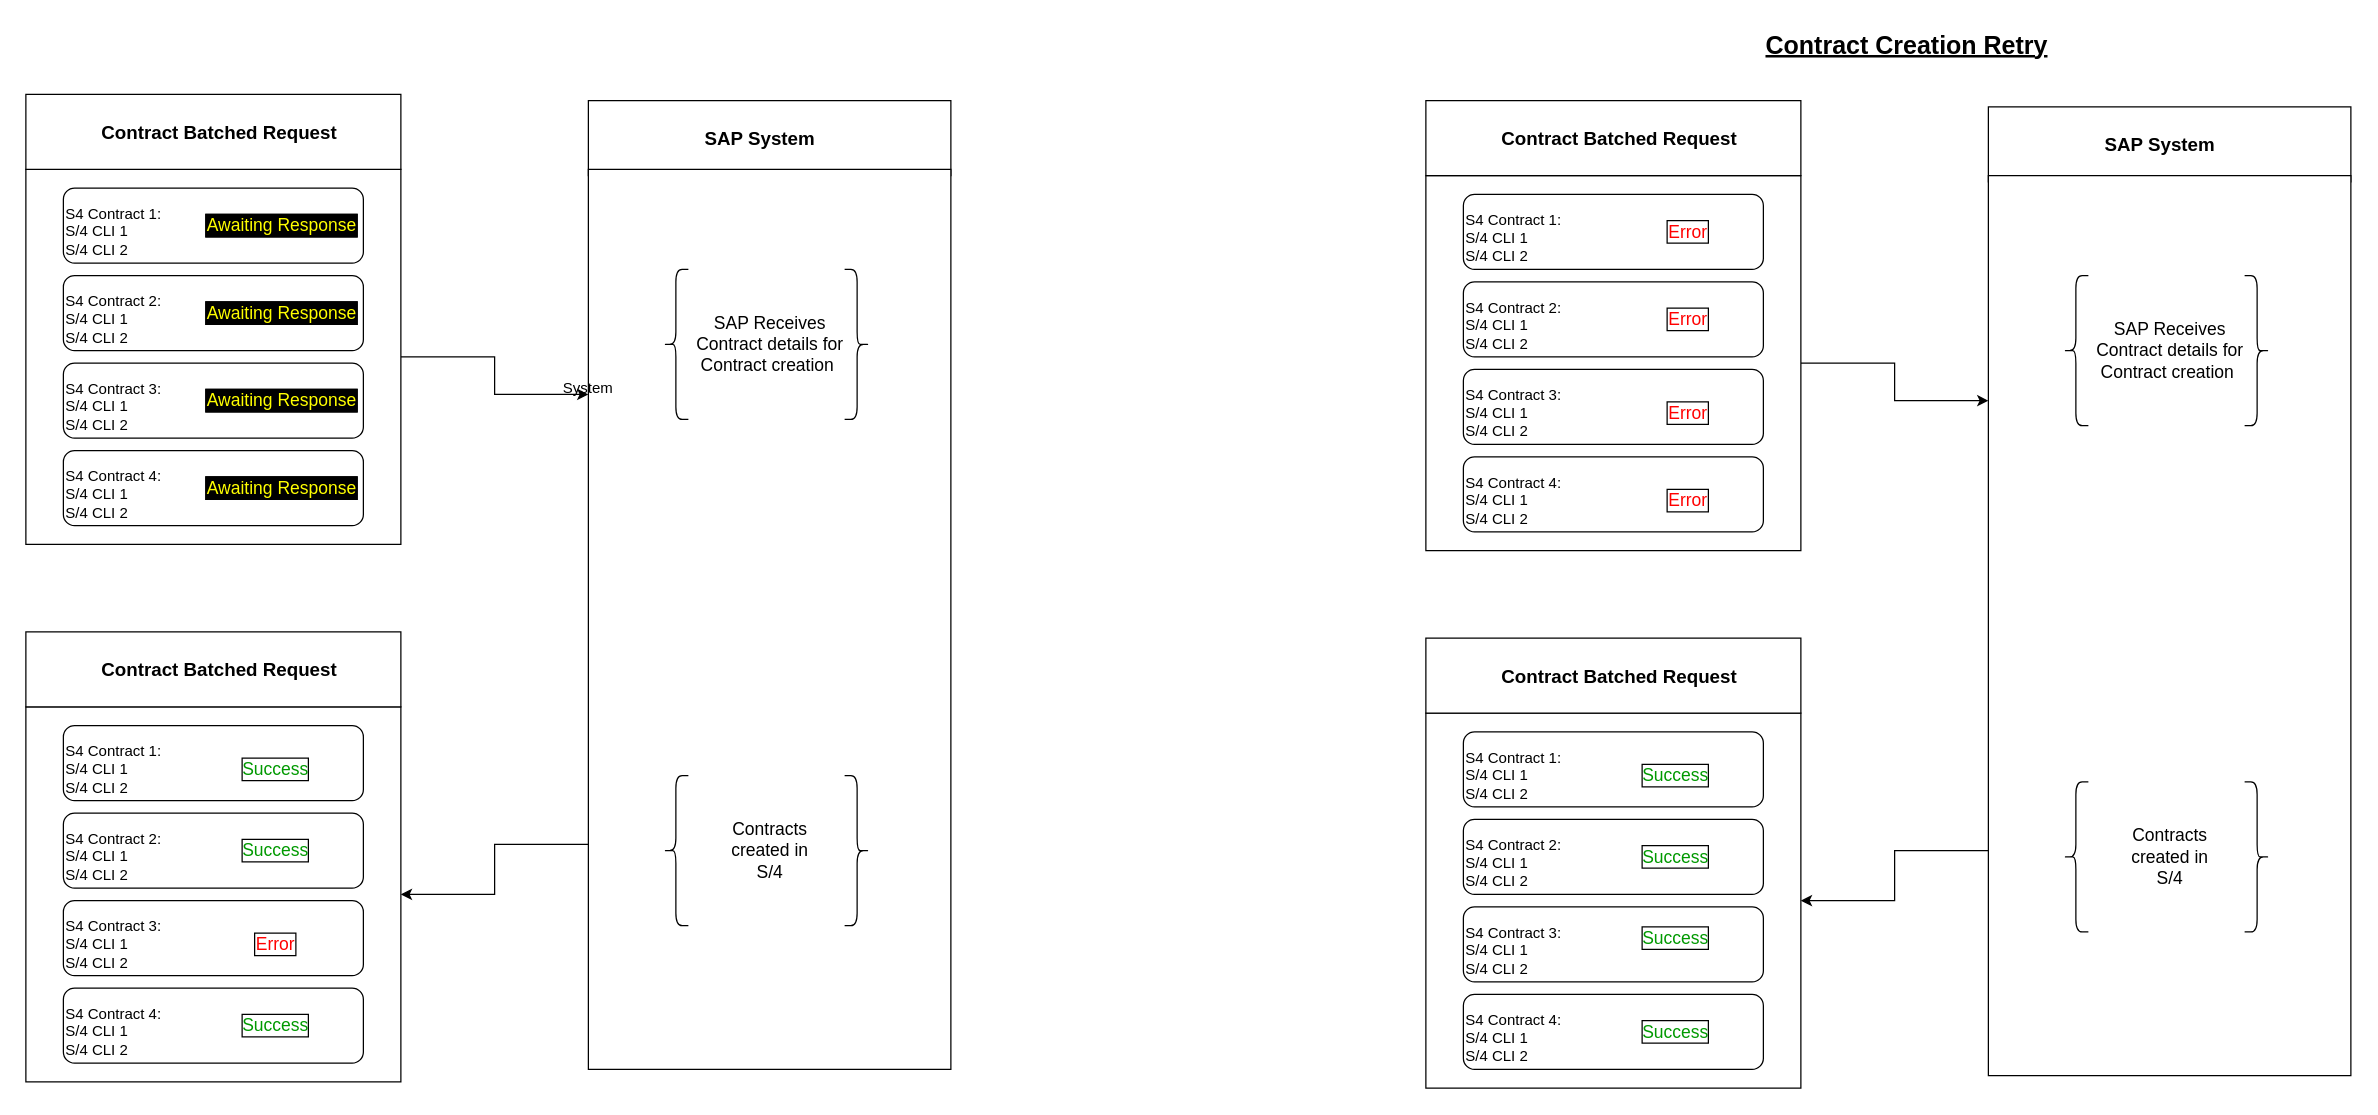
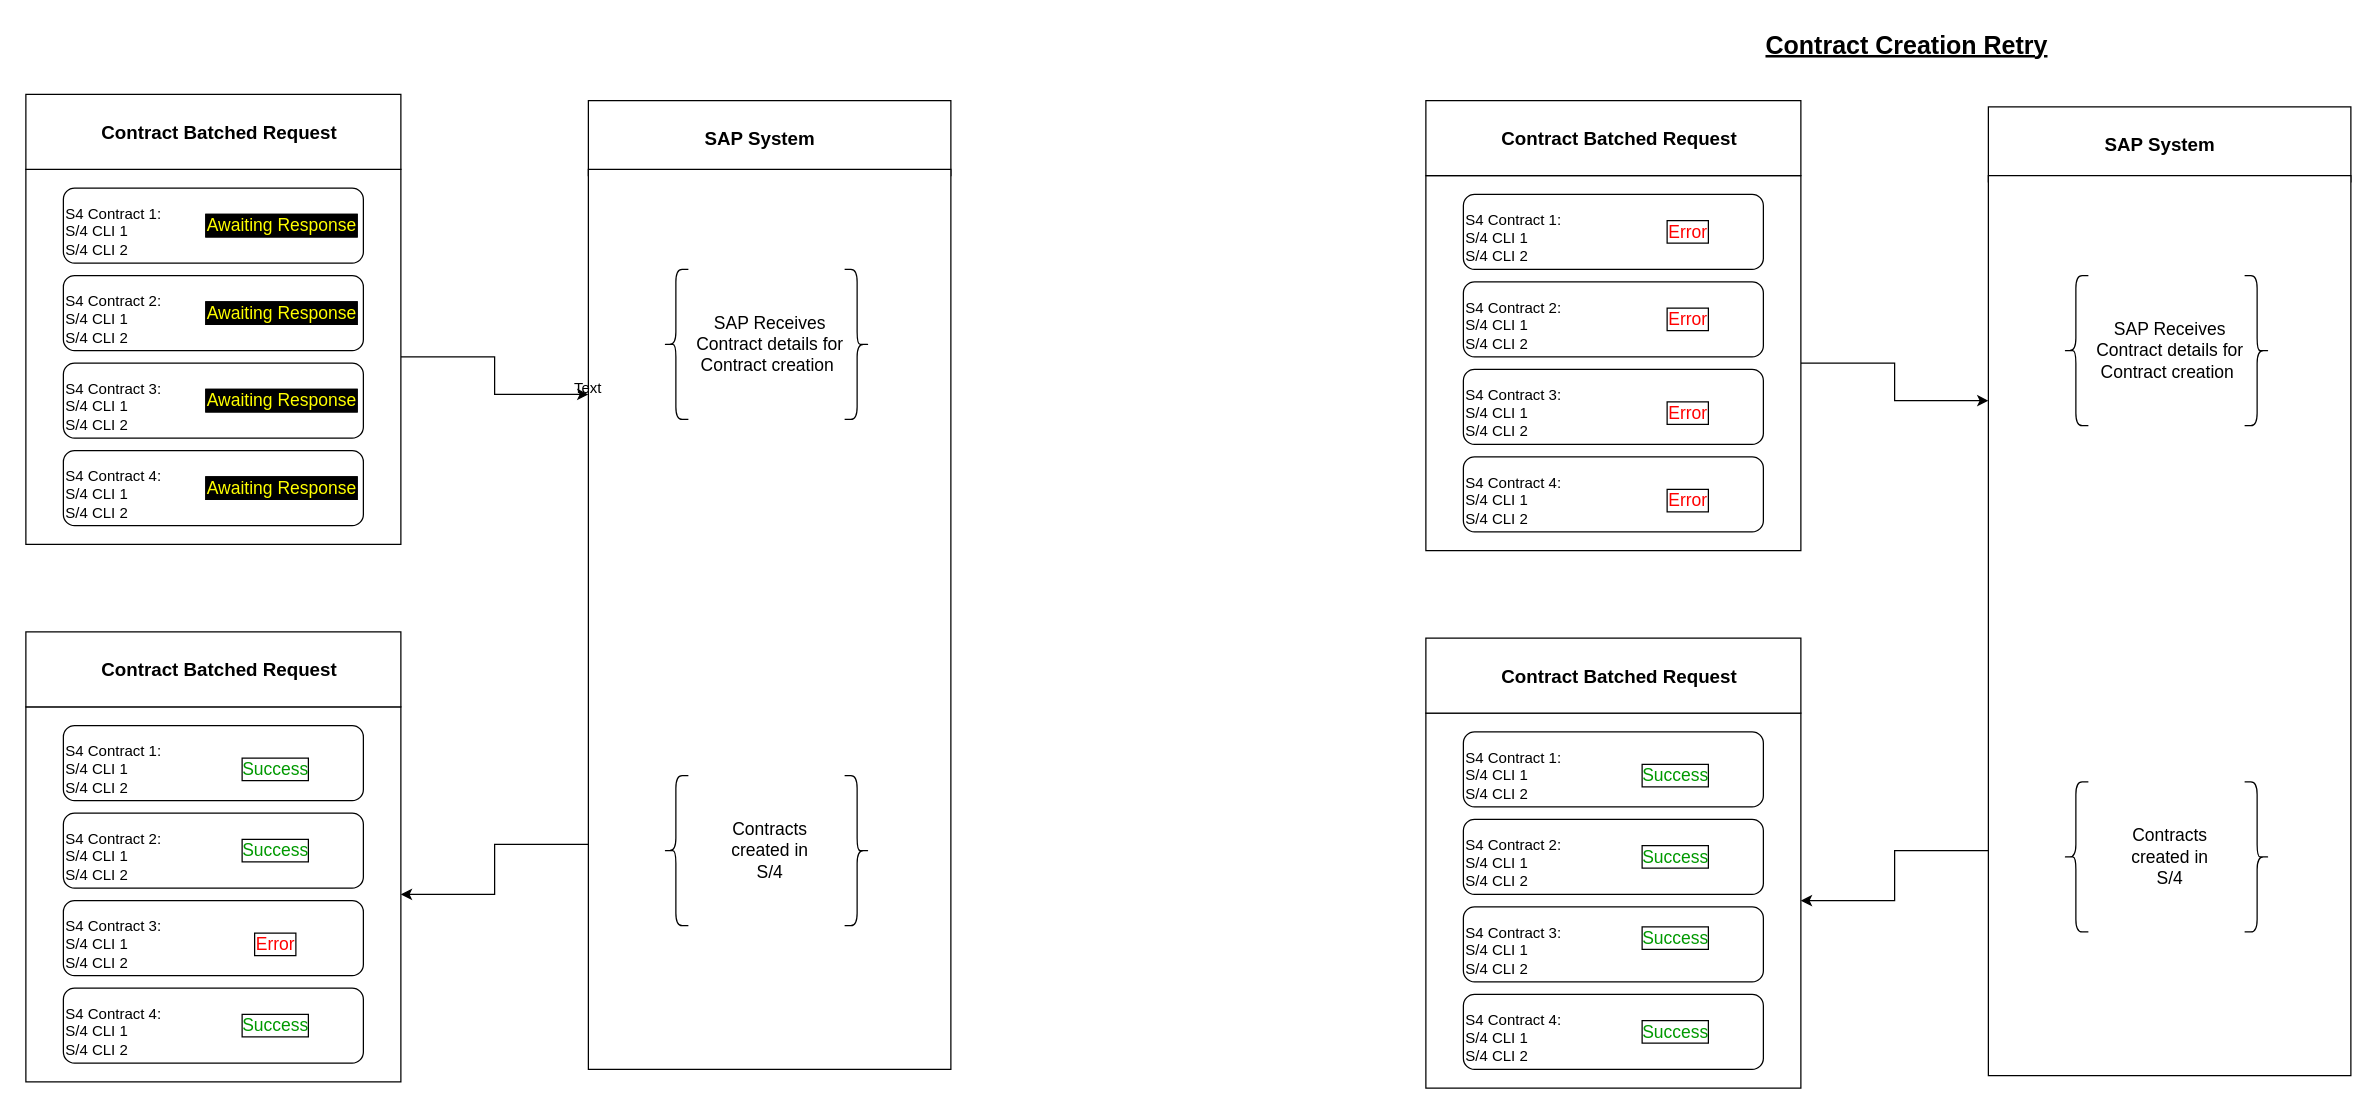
- <mxCell id="84" value="System" style="text;html=1;align=center;verticalAlign=middle;whiteSpace=wrap;rounded=0;" vertex="1" parent="1"><mxGeometry x="440" y="295" width="60" height="30" as="geometry" /></mxCell>
+ <mxCell id="84" value="Text" style="text;html=1;align=center;verticalAlign=middle;whiteSpace=wrap;rounded=0;" vertex="1" parent="1"><mxGeometry x="440" y="295" width="60" height="30" as="geometry" /></mxCell>
